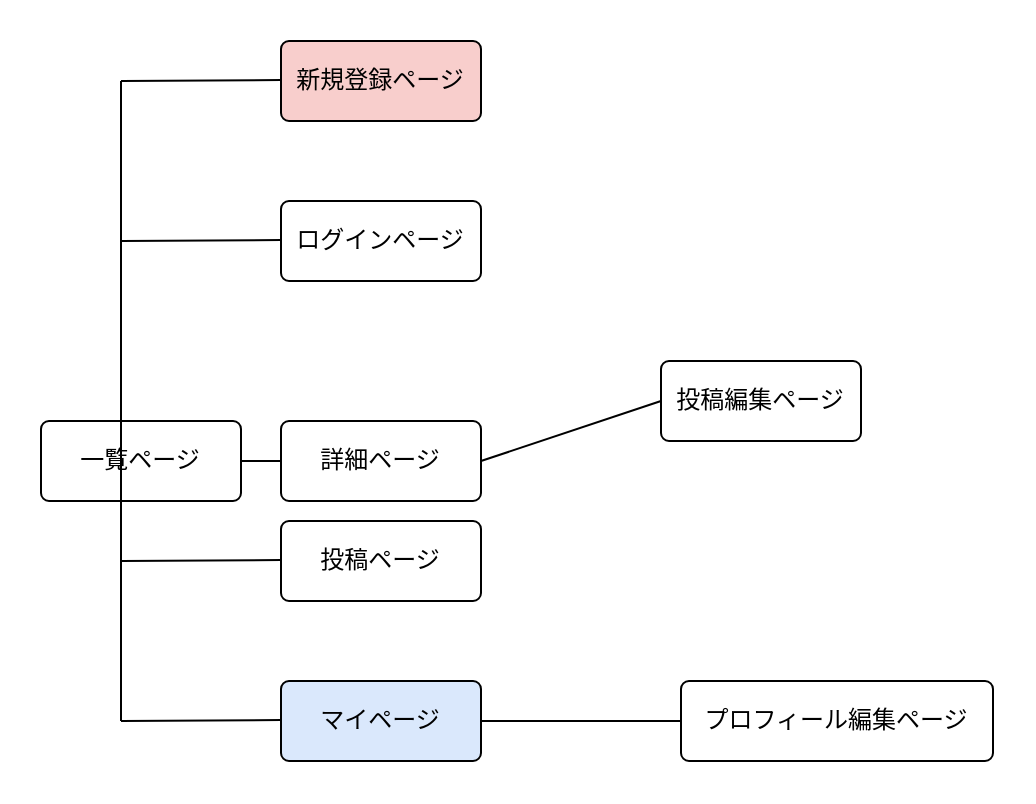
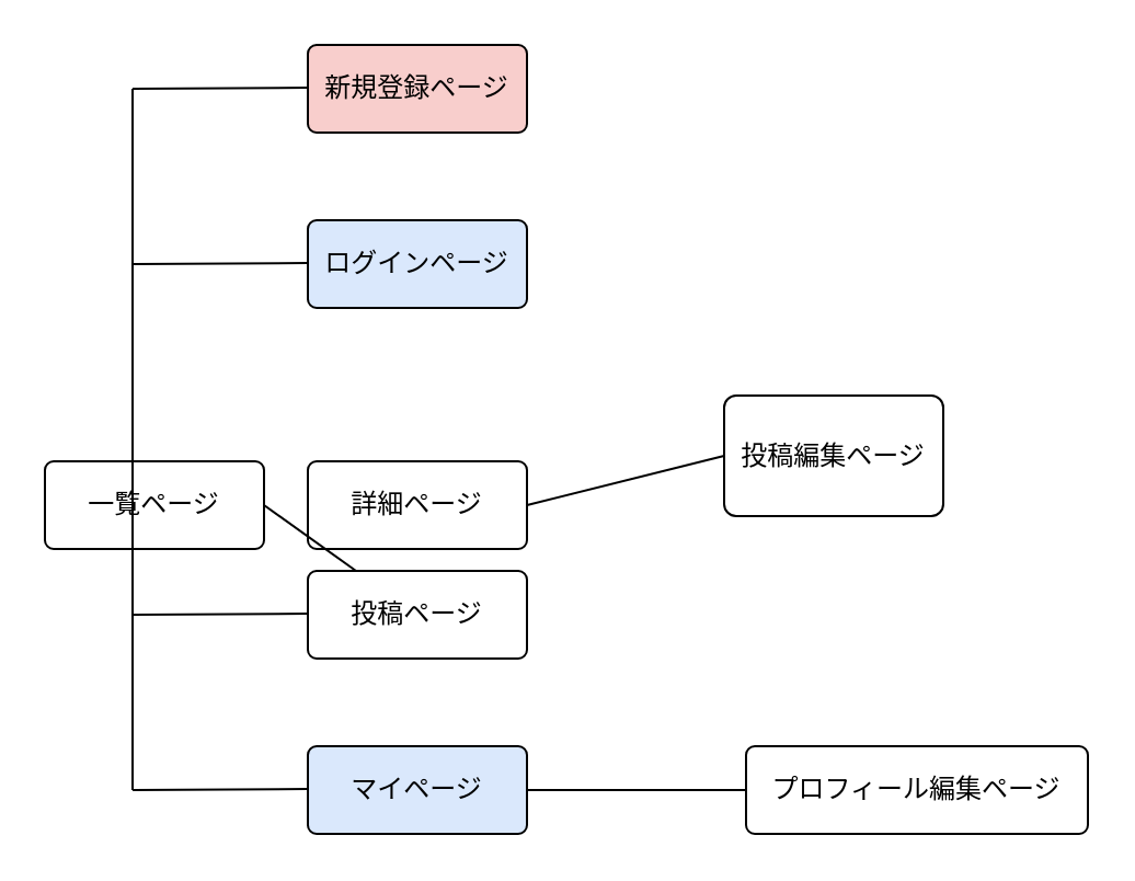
- <mxCell id="8" value="ログインページ" style="rounded=1;arcSize=10;whiteSpace=wrap;html=1;align=center;" vertex="1" parent="1"><mxGeometry x="140" y="100" width="100" height="40" as="geometry" /></mxCell>
+ <mxCell id="8" value="ログインページ" style="rounded=1;arcSize=10;whiteSpace=wrap;html=1;align=center;fillColor=#dae8fc;" vertex="1" parent="1"><mxGeometry x="140" y="100" width="100" height="40" as="geometry" /></mxCell>
- <mxCell id="6" value="投稿編集ページ" style="rounded=1;arcSize=10;whiteSpace=wrap;html=1;align=center;" vertex="1" parent="1"><mxGeometry x="330" y="180" width="100" height="40" as="geometry" /></mxCell>
+ <mxCell id="6" value="投稿編集ページ" style="rounded=1;arcSize=10;whiteSpace=wrap;html=1;align=center;" vertex="1" parent="1"><mxGeometry x="330" y="180" width="100" height="55" as="geometry" /></mxCell>
- <mxCell id="4" style="edgeStyle=none;html=1;exitX=1;exitY=0.5;exitDx=0;exitDy=0;entryX=0;entryY=0.5;entryDx=0;entryDy=0;endArrow=none;endFill=0;" edge="1" parent="1" source="5" target="3"><mxGeometry relative="1" as="geometry" /></mxCell>
+ <mxCell id="4" style="edgeStyle=none;html=1;exitX=1;exitY=0.5;exitDx=0;exitDy=0;endArrow=none;endFill=0;" edge="1" parent="1" source="5" target="10"><mxGeometry relative="1" as="geometry" /></mxCell>
